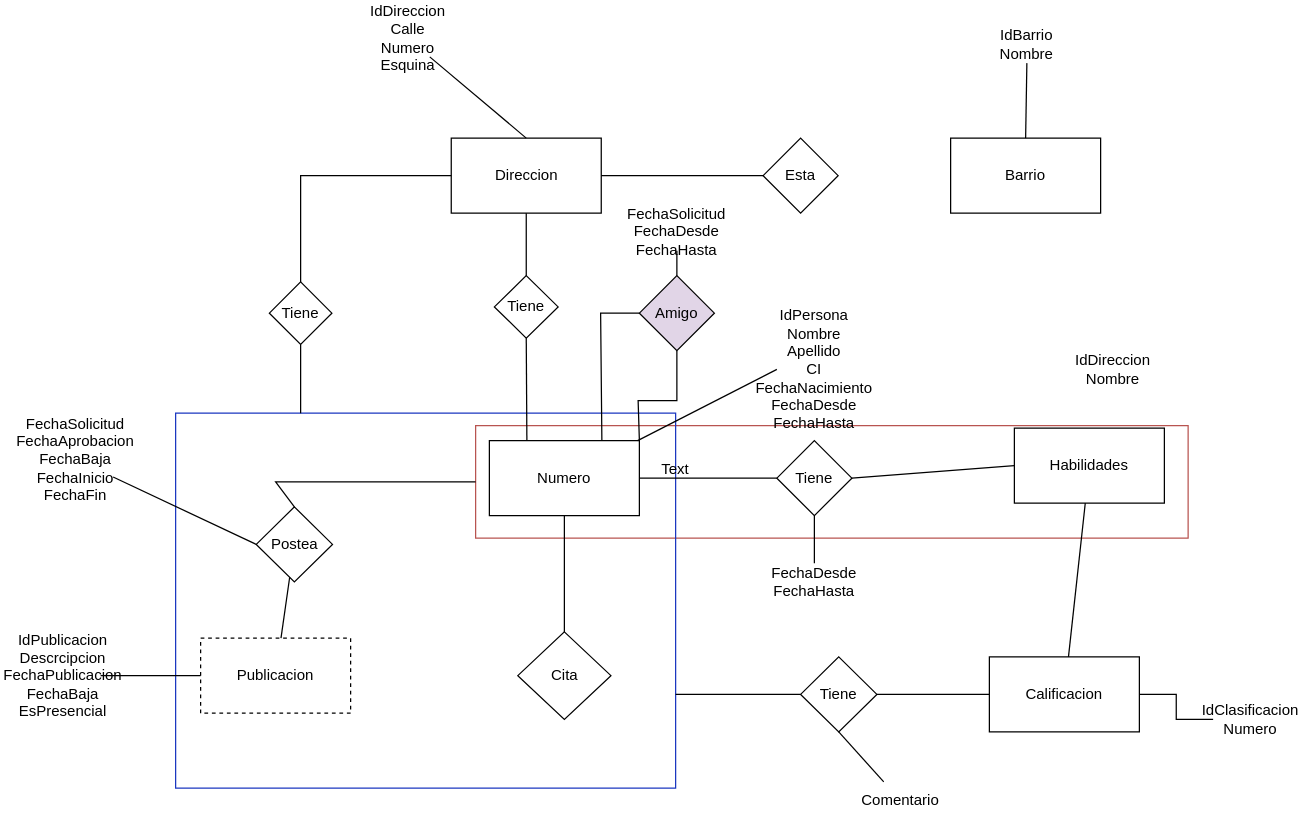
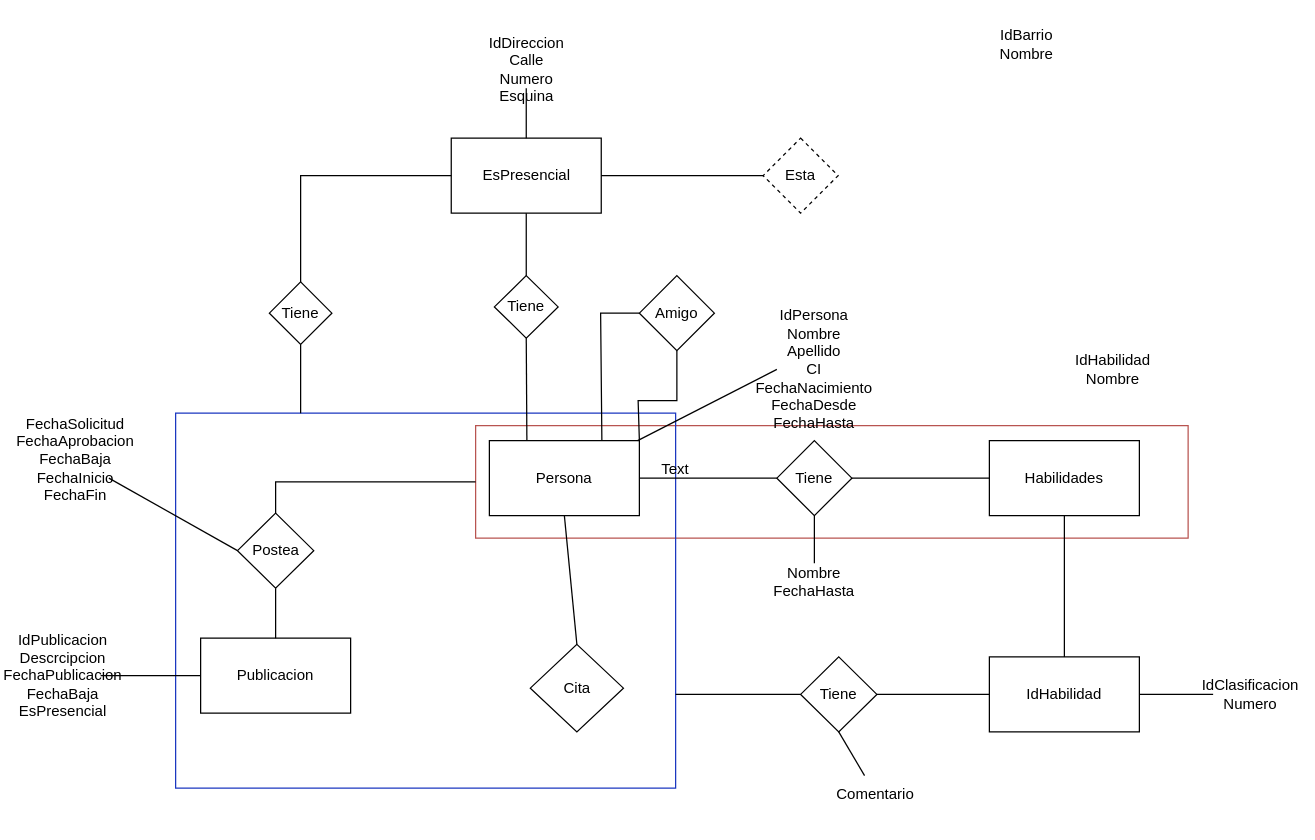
- <mxCell id="49" value="IdDireccion&lt;br&gt;Calle&lt;br&gt;Numero&lt;br&gt;Esquina" style="text;html=1;strokeColor=none;fillColor=none;align=center;verticalAlign=middle;whiteSpace=wrap;rounded=0;" vertex="1" parent="1"><mxGeometry x="295.5" y="15" width="60" height="30" as="geometry" /></mxCell>
+ <mxCell id="49" value="IdDireccion&lt;br&gt;Calle&lt;br&gt;Numero&lt;br&gt;Esquina" style="text;html=1;strokeColor=none;fillColor=none;align=center;verticalAlign=middle;whiteSpace=wrap;rounded=0;" vertex="1" parent="1"><mxGeometry x="390.5" y="40" width="60" height="30" as="geometry" /></mxCell>
- <mxCell id="52" value="" style="endArrow=none;html=1;rounded=0;entryX=0.5;entryY=1;entryDx=0;entryDy=0;exitX=0.5;exitY=0;exitDx=0;exitDy=0;" edge="1" parent="1" source="11" target="51"><mxGeometry width="50" height="50" relative="1" as="geometry"><mxPoint x="950" y="120" as="sourcePoint" /><mxPoint x="1000" y="70" as="targetPoint" /></mxGeometry></mxCell>
- <mxCell id="10" value="Direccion" style="rounded=0;whiteSpace=wrap;html=1;" parent="1" vertex="1"><mxGeometry x="360.5" y="110" width="120" height="60" as="geometry" /></mxCell>
+ <mxCell id="10" value="EsPresencial" style="rounded=0;whiteSpace=wrap;html=1;" parent="1" vertex="1"><mxGeometry x="360.5" y="110" width="120" height="60" as="geometry" /></mxCell>
- <mxCell id="12" value="Esta" style="rhombus;whiteSpace=wrap;html=1;" parent="1" vertex="1"><mxGeometry x="610" y="110" width="60" height="60" as="geometry" /></mxCell>
+ <mxCell id="12" value="Esta" style="rhombus;whiteSpace=wrap;html=1;dashed=1;" parent="1" vertex="1"><mxGeometry x="610" y="110" width="60" height="60" as="geometry" /></mxCell>
- <mxCell id="11" value="Barrio" style="rounded=0;whiteSpace=wrap;html=1;" parent="1" vertex="1"><mxGeometry x="760" y="110" width="120" height="60" as="geometry" /></mxCell>
- <mxCell id="35" value="FechaSolicitud&lt;br&gt;FechaDesde&lt;br&gt;FechaHasta" style="text;html=1;strokeColor=none;fillColor=none;align=center;verticalAlign=middle;whiteSpace=wrap;rounded=0;" vertex="1" parent="1"><mxGeometry x="511" y="170" width="60" height="30" as="geometry" /></mxCell>
- <mxCell id="36" value="" style="endArrow=none;html=1;rounded=0;entryX=0.5;entryY=1;entryDx=0;entryDy=0;" edge="1" parent="1" source="9" target="35"><mxGeometry width="50" height="50" relative="1" as="geometry"><mxPoint x="620" y="250" as="sourcePoint" /><mxPoint x="670" y="200" as="targetPoint" /></mxGeometry></mxCell>
- <mxCell id="9" value="Amigo" style="rhombus;whiteSpace=wrap;html=1;fillColor=#e1d5e7;" parent="1" vertex="1"><mxGeometry x="511" width="60" height="60" as="geometry" y="220" /></mxCell>
+ <mxCell id="9" value="Amigo" style="rhombus;whiteSpace=wrap;html=1;" parent="1" vertex="1"><mxGeometry x="511" width="60" height="60" as="geometry" y="220" /></mxCell>
- <mxCell id="37" value="IdDireccion&lt;br&gt;Nombre" style="text;html=1;strokeColor=none;fillColor=none;align=center;verticalAlign=middle;whiteSpace=wrap;rounded=0;" vertex="1" parent="1"><mxGeometry x="860" y="280" width="60" height="30" as="geometry" /></mxCell>
+ <mxCell id="37" value="IdHabilidad&lt;br&gt;Nombre" style="text;html=1;strokeColor=none;fillColor=none;align=center;verticalAlign=middle;whiteSpace=wrap;rounded=0;" vertex="1" parent="1"><mxGeometry x="860" y="280" width="60" height="30" as="geometry" /></mxCell>
- <mxCell id="5" value="Habilidades" style="rounded=0;whiteSpace=wrap;html=1;" parent="1" vertex="1"><mxGeometry x="811" y="342" width="120" height="60" as="geometry" /></mxCell>
+ <mxCell id="5" value="Habilidades" style="rounded=0;whiteSpace=wrap;html=1;" parent="1" vertex="1"><mxGeometry x="791" y="352" width="120" height="60" as="geometry" /></mxCell>
- <mxCell id="4" value="Numero" style="rounded=0;whiteSpace=wrap;html=1;" parent="1" vertex="1"><mxGeometry x="391" y="352" width="120" height="60" as="geometry" /></mxCell>
+ <mxCell id="4" value="Persona" style="rounded=0;whiteSpace=wrap;html=1;" parent="1" vertex="1"><mxGeometry x="391" y="352" width="120" height="60" as="geometry" /></mxCell>
- <mxCell id="21" value="Postea" style="rhombus;whiteSpace=wrap;html=1;" parent="1" vertex="1"><mxGeometry x="204.5" y="405" width="61" height="60" as="geometry" /></mxCell>
+ <mxCell id="21" value="Postea" style="rhombus;whiteSpace=wrap;html=1;" parent="1" vertex="1"><mxGeometry x="189.5" y="410" width="61" height="60" as="geometry" /></mxCell>
- <mxCell id="39" value="FechaDesde&lt;br&gt;FechaHasta" style="text;html=1;strokeColor=none;fillColor=none;align=center;verticalAlign=middle;whiteSpace=wrap;rounded=0;" vertex="1" parent="1"><mxGeometry x="621" y="450" width="60" height="30" as="geometry" /></mxCell>
+ <mxCell id="39" value="Nombre&lt;br&gt;FechaHasta" style="text;html=1;strokeColor=none;fillColor=none;align=center;verticalAlign=middle;whiteSpace=wrap;rounded=0;" vertex="1" parent="1"><mxGeometry x="621" y="450" width="60" height="30" as="geometry" /></mxCell>
- <mxCell id="17" value="Publicacion" style="rounded=0;whiteSpace=wrap;html=1;dashed=1;" parent="1" vertex="1"><mxGeometry x="160" y="510" width="120" height="60" as="geometry" /></mxCell>
+ <mxCell id="17" value="Publicacion" style="rounded=0;whiteSpace=wrap;html=1;" parent="1" vertex="1"><mxGeometry x="160" y="510" width="120" height="60" as="geometry" /></mxCell>
- <mxCell id="23" value="Cita" style="rhombus;whiteSpace=wrap;html=1;" parent="1" vertex="1"><mxGeometry x="413.75" y="505" width="74.5" height="70" as="geometry" /></mxCell>
+ <mxCell id="23" value="Cita" style="rhombus;whiteSpace=wrap;html=1;" parent="1" vertex="1"><mxGeometry x="423.75" y="515" width="74.5" height="70" as="geometry" /></mxCell>
- <mxCell id="19" value="Calificacion" style="rounded=0;whiteSpace=wrap;html=1;" parent="1" vertex="1"><mxGeometry x="791" y="525" width="120" height="60" as="geometry" /></mxCell>
+ <mxCell id="19" value="IdHabilidad" style="rounded=0;whiteSpace=wrap;html=1;" parent="1" vertex="1"><mxGeometry x="791" y="525" width="120" height="60" as="geometry" /></mxCell>
- <mxCell id="46" value="IdClasificacion&lt;br&gt;Numero" style="text;html=1;strokeColor=none;fillColor=none;align=center;verticalAlign=middle;whiteSpace=wrap;rounded=0;" vertex="1" parent="1"><mxGeometry x="970" y="560" width="60" height="30" as="geometry" /></mxCell>
+ <mxCell id="46" value="IdClasificacion&lt;br&gt;Numero" style="text;html=1;strokeColor=none;fillColor=none;align=center;verticalAlign=middle;whiteSpace=wrap;rounded=0;" vertex="1" parent="1"><mxGeometry x="970" y="540" width="60" height="30" as="geometry" /></mxCell>
- <mxCell id="47" value="Comentario" style="text;html=1;strokeColor=none;fillColor=none;align=center;verticalAlign=middle;whiteSpace=wrap;rounded=0;" vertex="1" parent="1"><mxGeometry x="690" y="625" width="60" height="30" as="geometry" /></mxCell>
+ <mxCell id="47" value="Comentario" style="text;html=1;strokeColor=none;fillColor=none;align=center;verticalAlign=middle;whiteSpace=wrap;rounded=0;" vertex="1" parent="1"><mxGeometry x="670" y="620" width="60" height="30" as="geometry" /></mxCell>
